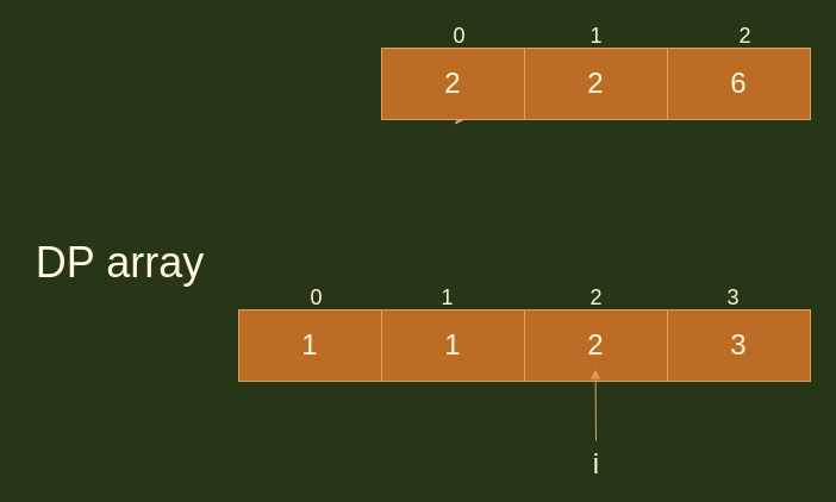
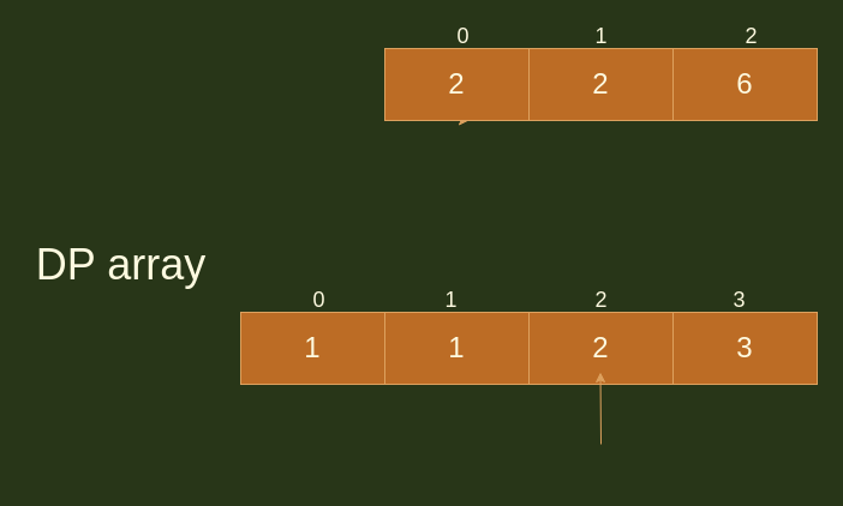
- <mxCell id="22" value="&lt;span style=&quot;font-size: 24px&quot;&gt;i&lt;/span&gt;" style="text;html=1;align=center;verticalAlign=middle;resizable=0;points=[];autosize=1;fontColor=#FEFAE0;" vertex="1" parent="20"><mxGeometry y="70" width="20" height="20" as="geometry" /></mxCell>
